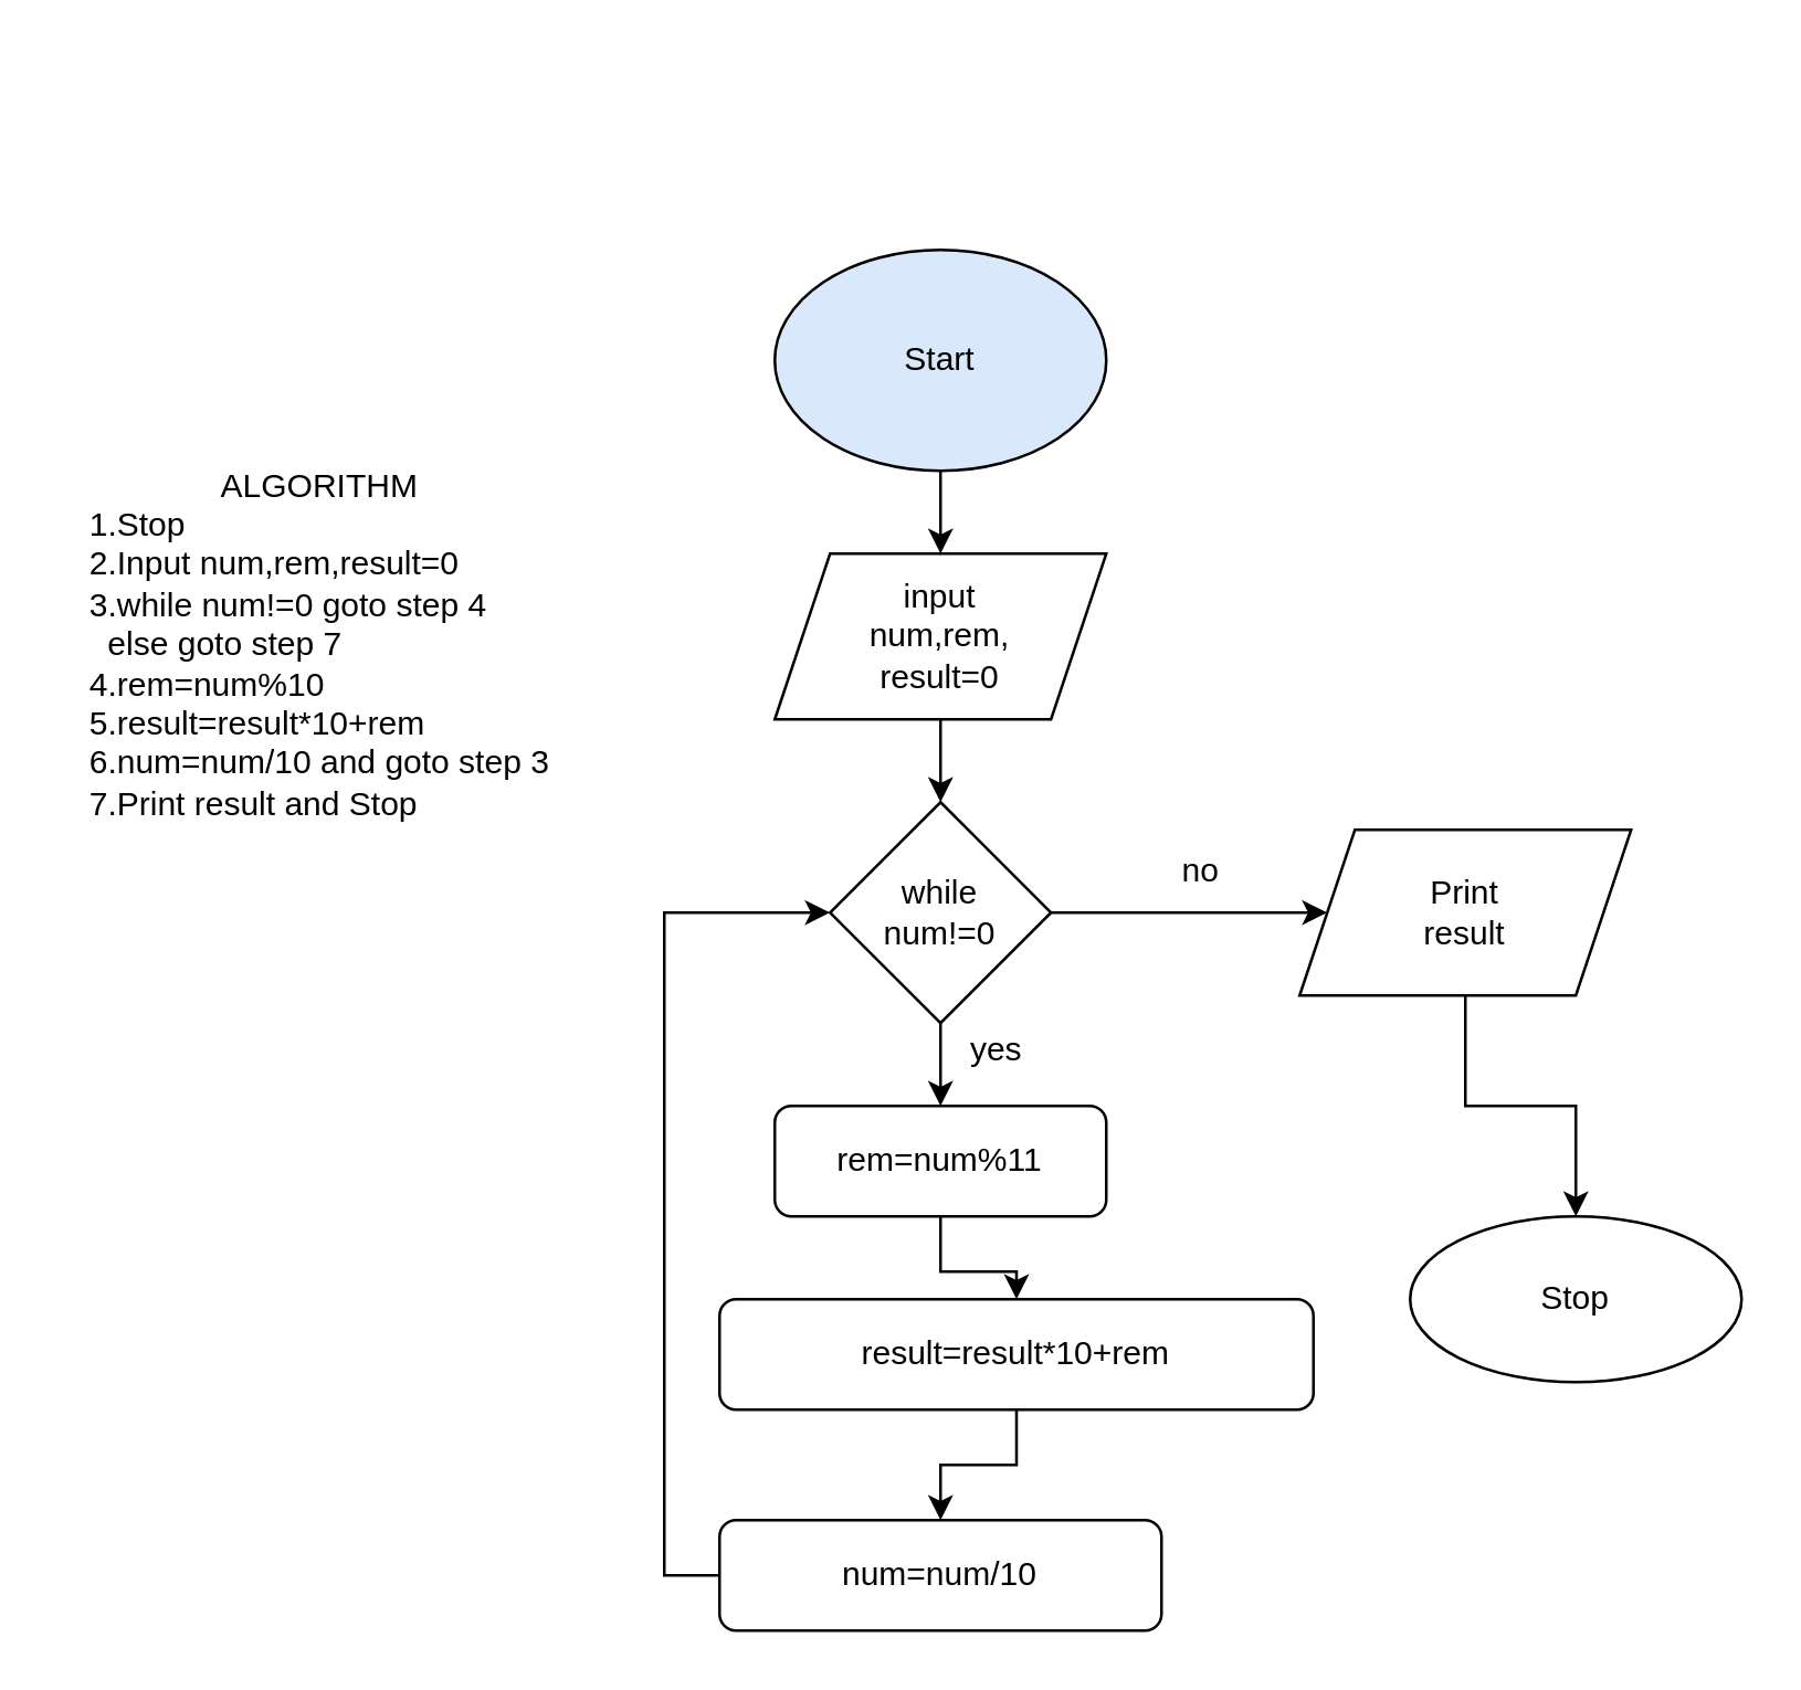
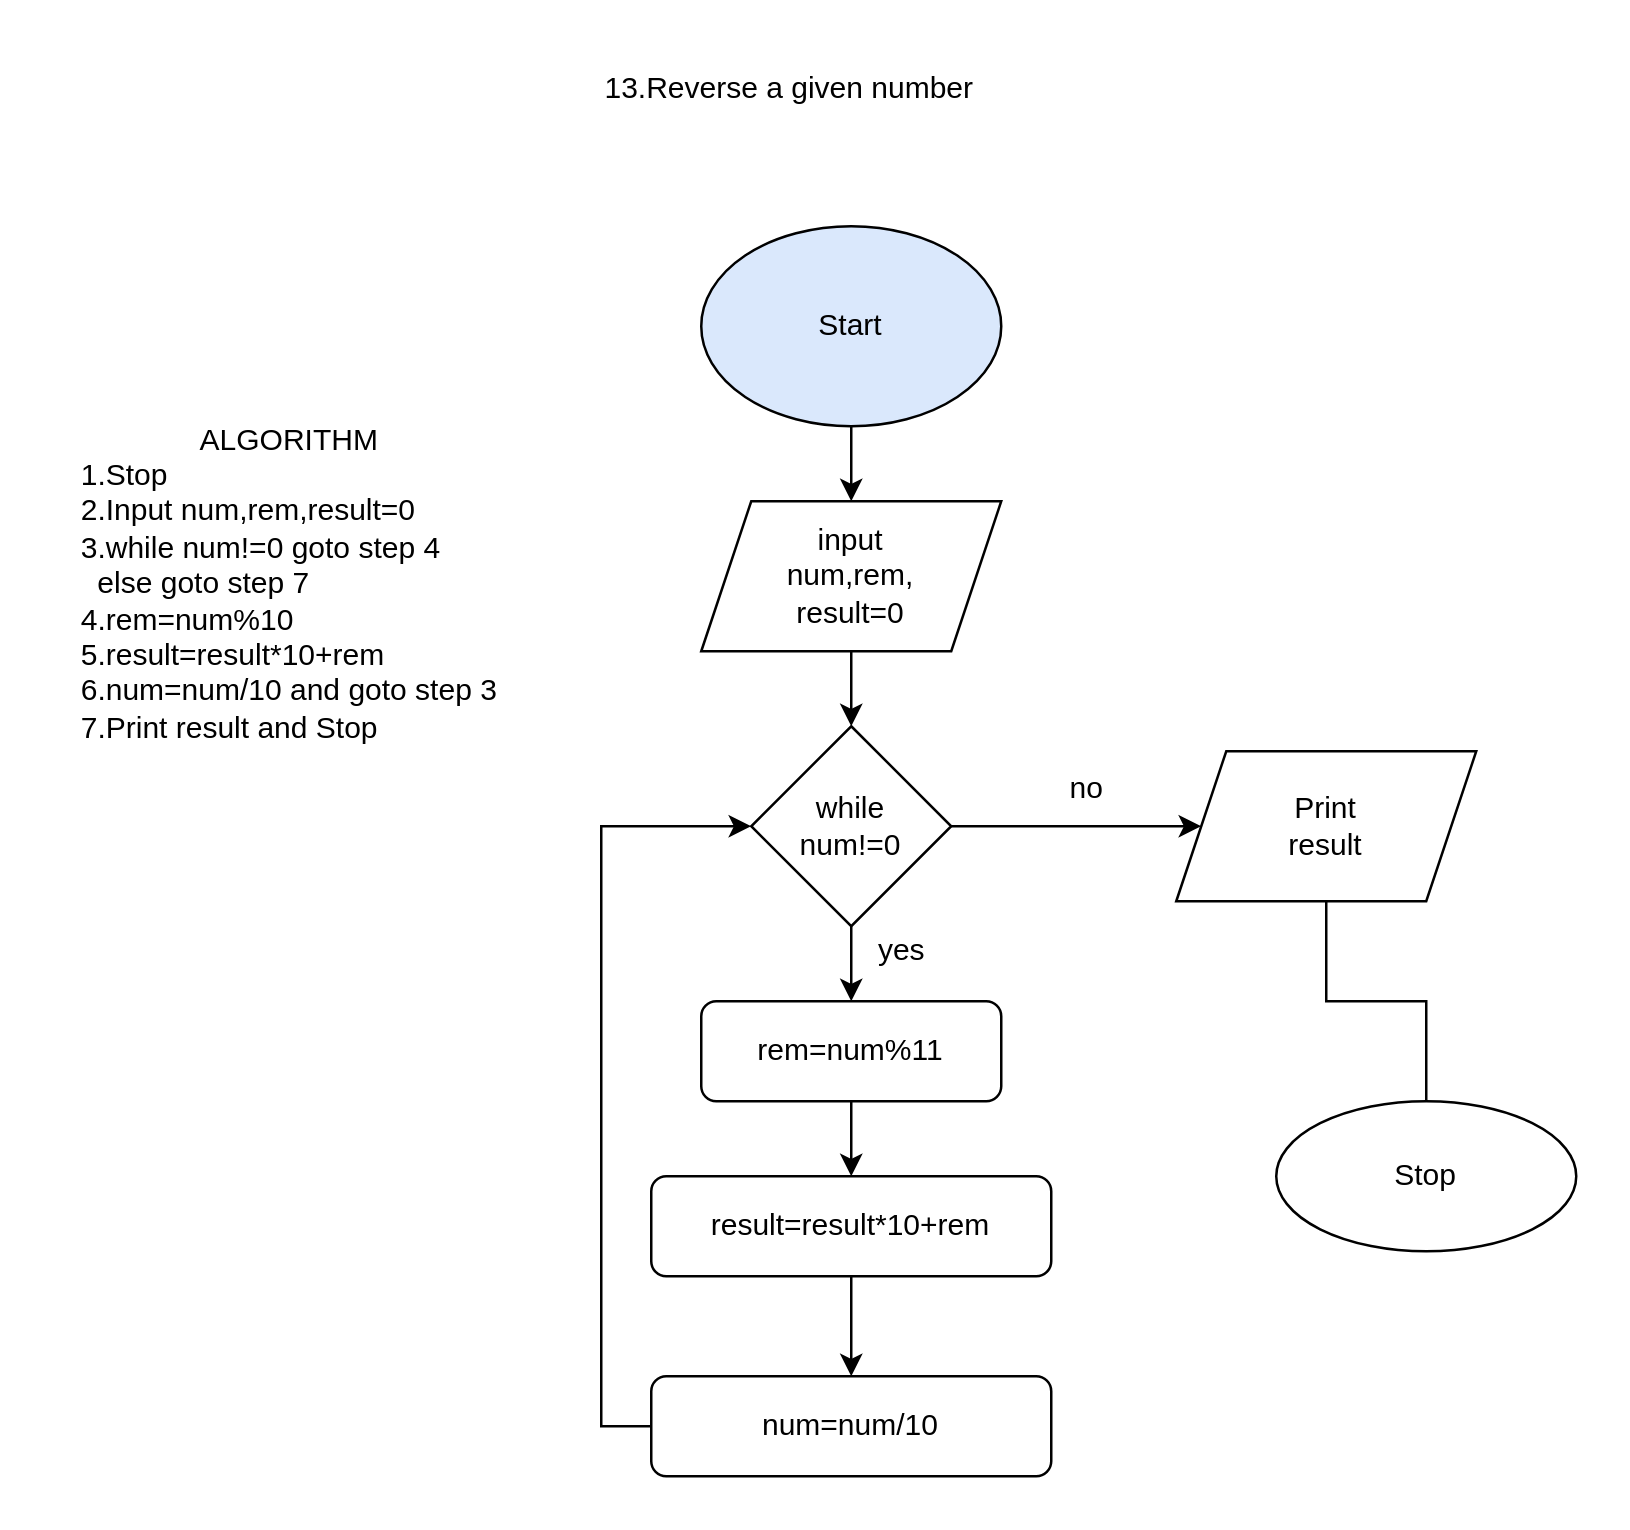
+ <mxCell id="20" value="13.Reverse a given number" style="text;html=1;align=center;verticalAlign=middle;resizable=0;points=[];autosize=1;strokeColor=none;fillColor=none;" parent="1" vertex="1"><mxGeometry x="230" y="20" width="170" height="30" as="geometry" /></mxCell>
- <mxCell id="16" value="" style="edgeStyle=orthogonalEdgeStyle;rounded=0;orthogonalLoop=1;jettySize=auto;html=1;" parent="1" source="17" target="19" edge="1"><mxGeometry relative="1" as="geometry" /></mxCell>
+ <mxCell id="16" value="" style="edgeStyle=orthogonalEdgeStyle;rounded=0;orthogonalLoop=1;jettySize=auto;html=1;endArrow=none;" parent="1" source="17" target="19" edge="1"><mxGeometry relative="1" as="geometry" /></mxCell>
- <mxCell id="12" value="result=result*10+rem" style="rounded=1;whiteSpace=wrap;html=1;" parent="1" vertex="1"><mxGeometry x="260" y="470" width="215" height="40" as="geometry" /></mxCell>
+ <mxCell id="12" value="result=result*10+rem" style="rounded=1;whiteSpace=wrap;html=1;" parent="1" vertex="1"><mxGeometry x="260" y="470" width="160" height="40" as="geometry" /></mxCell>
